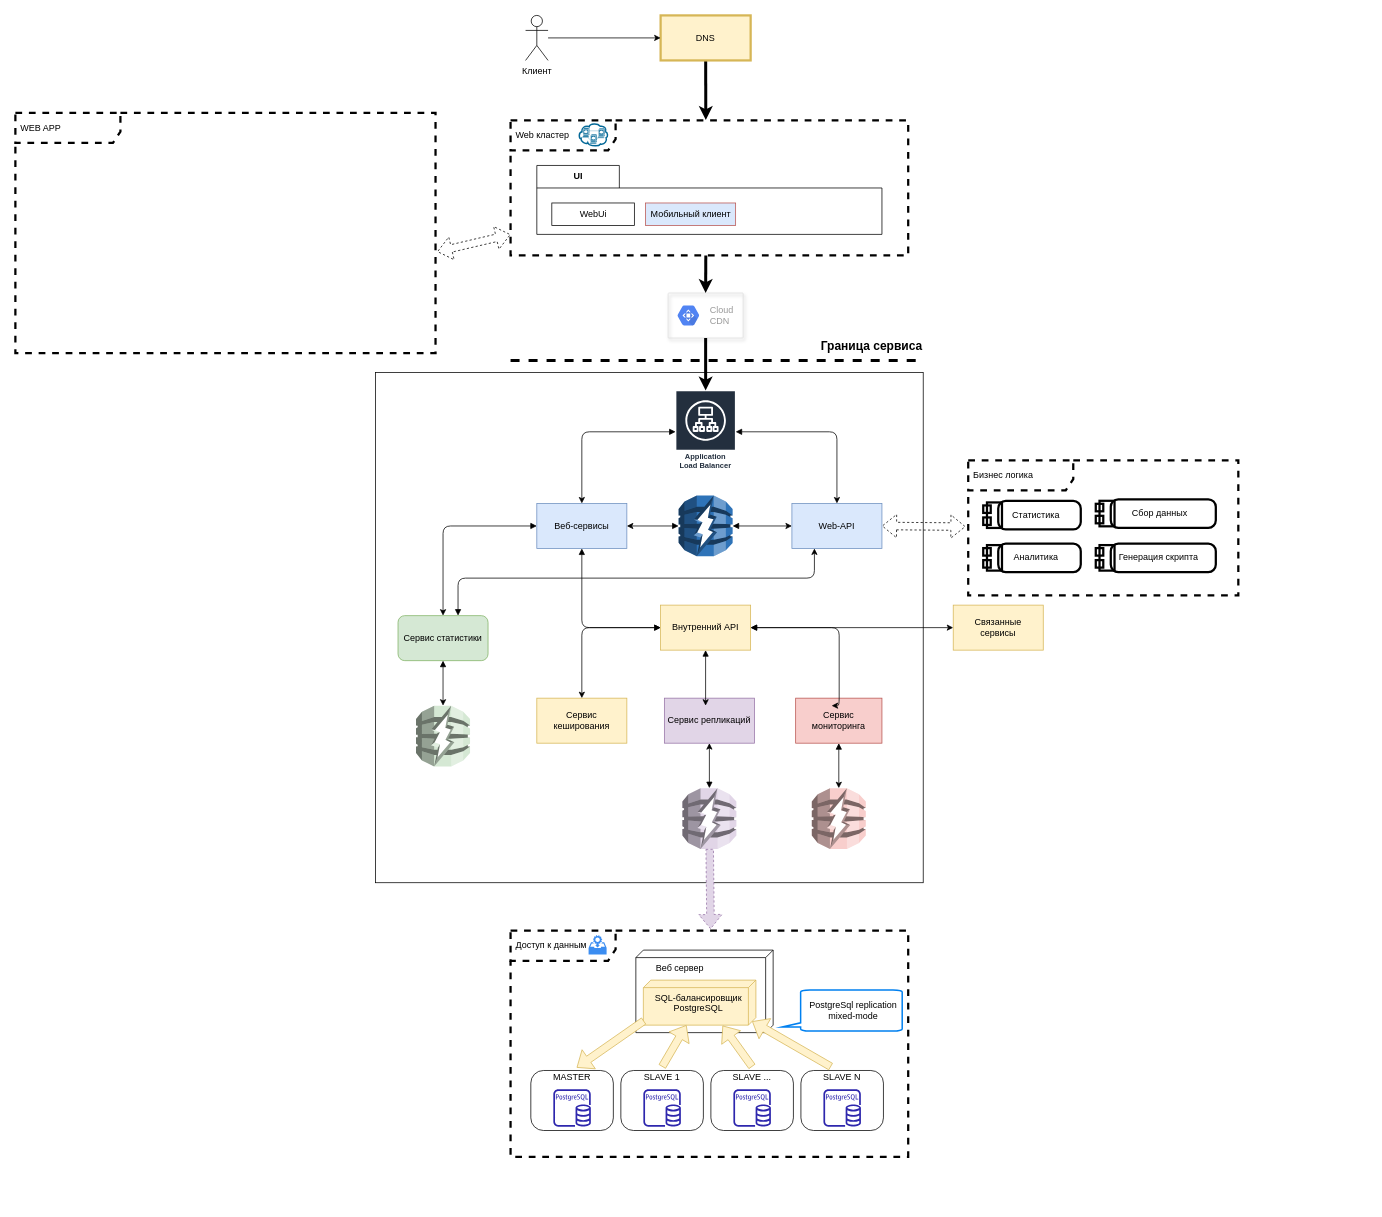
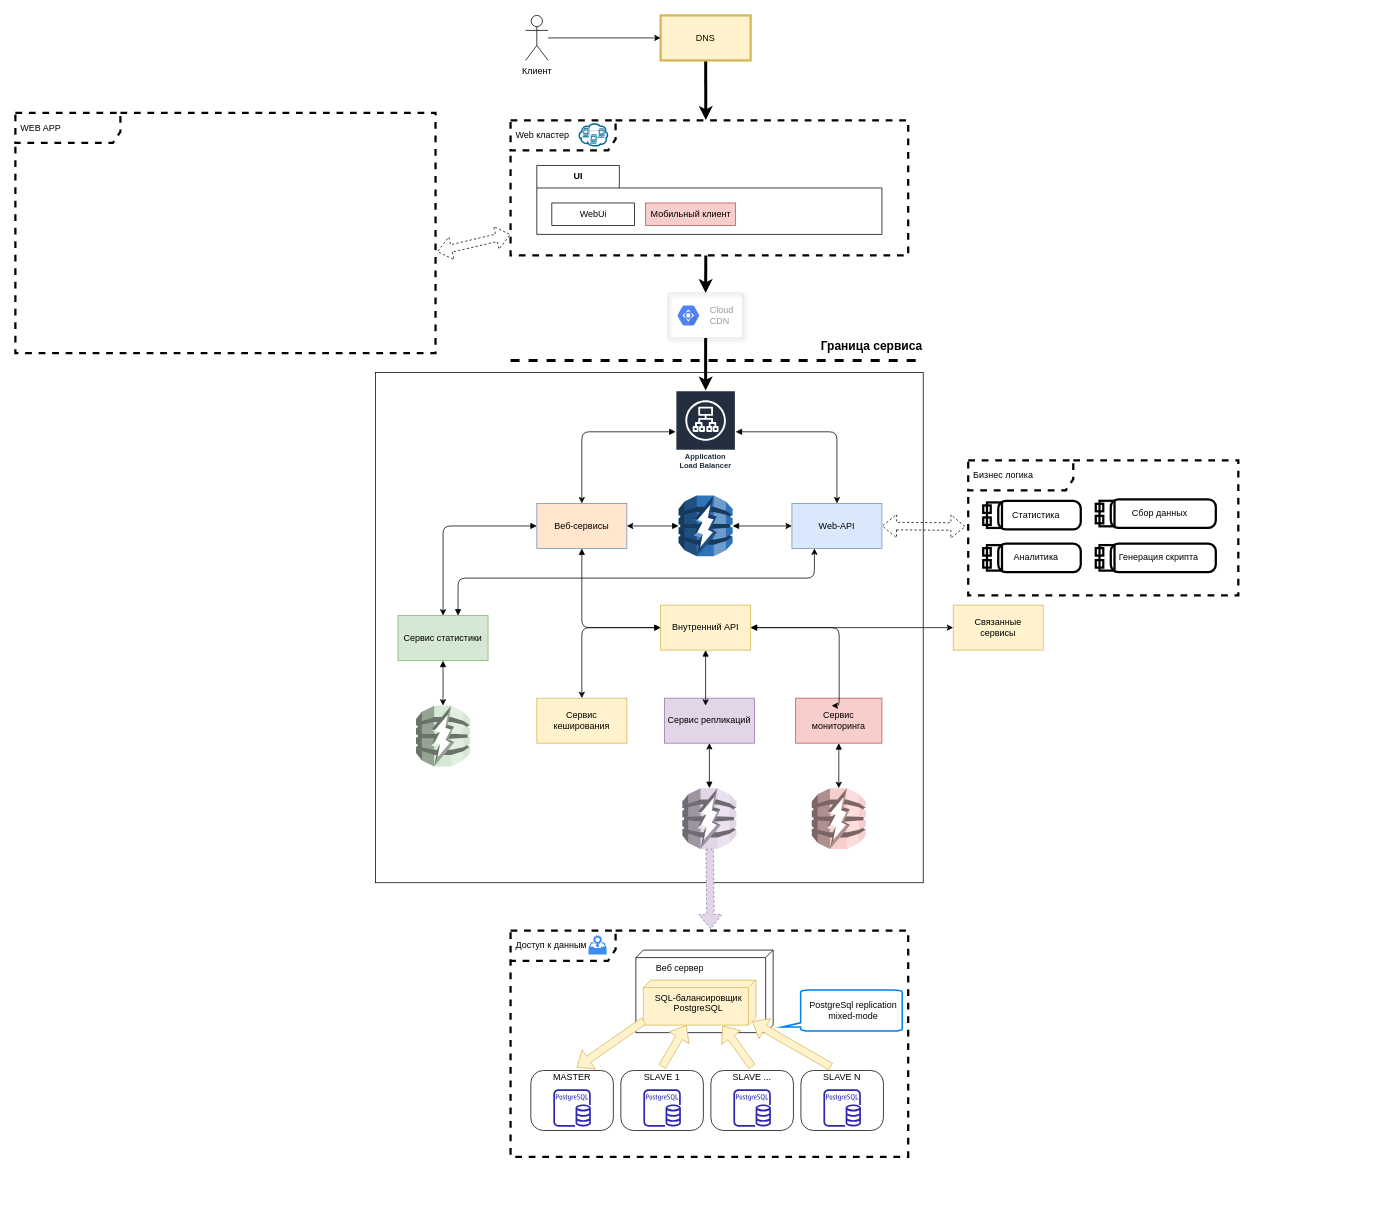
- <mxCell id="42" value="Мобильный клиент" style="html=1;fillColor=#dae8fc;strokeColor=#b85450;" parent="1" vertex="1"><mxGeometry x="860" y="270" width="120" height="30" as="geometry" /></mxCell>
+ <mxCell id="42" value="Мобильный клиент" style="html=1;fillColor=#f8cecc;strokeColor=#b85450;" parent="1" vertex="1"><mxGeometry x="860" y="270" width="120" height="30" as="geometry" /></mxCell>
- <mxCell id="58" value="Веб-сервисы" style="rounded=0;whiteSpace=wrap;html=1;fillColor=#dae8fc;strokeColor=#6c8ebf;" vertex="1" parent="52"><mxGeometry x="215" y="190.5" width="120" height="60" as="geometry" /></mxCell>
+ <mxCell id="58" value="Веб-сервисы" style="rounded=0;whiteSpace=wrap;html=1;fillColor=#ffe6cc;strokeColor=#6c8ebf;" vertex="1" parent="52"><mxGeometry x="215" y="190.5" width="120" height="60" as="geometry" /></mxCell>
- <mxCell id="75" value="Сервис статистики" style="whiteSpace=wrap;html=1;fillColor=#d5e8d4;strokeColor=#82b366;rounded=1;" vertex="1" parent="52"><mxGeometry x="30" y="340" width="120" height="60" as="geometry" /></mxCell>
+ <mxCell id="75" value="Сервис статистики" style="rounded=0;whiteSpace=wrap;html=1;fillColor=#d5e8d4;strokeColor=#82b366;" vertex="1" parent="52"><mxGeometry x="30" y="340" width="120" height="60" as="geometry" /></mxCell>
